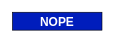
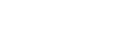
- <mxCell id="2" value="NOPE" style="rounded=0;whiteSpace=wrap;html=1;fillColor=#001dbc;fontColor=#ffffff;strokeColor=#000000;fontSize=20;fontStyle=1" parent="1" vertex="1"><mxGeometry x="20" y="20" width="150" height="30" as="geometry" /></mxCell>
